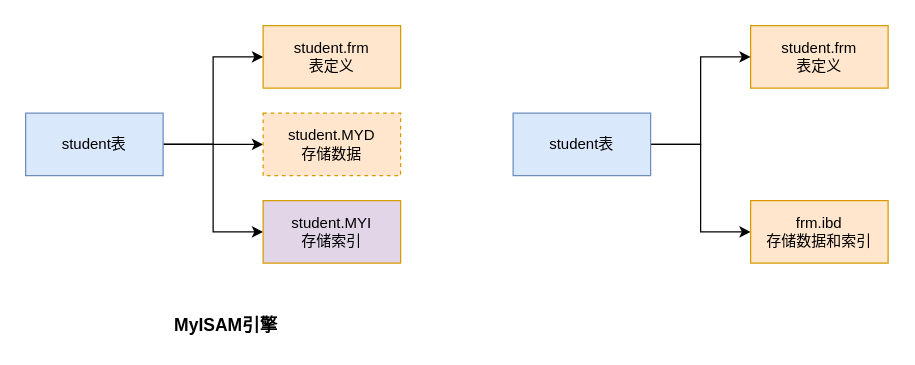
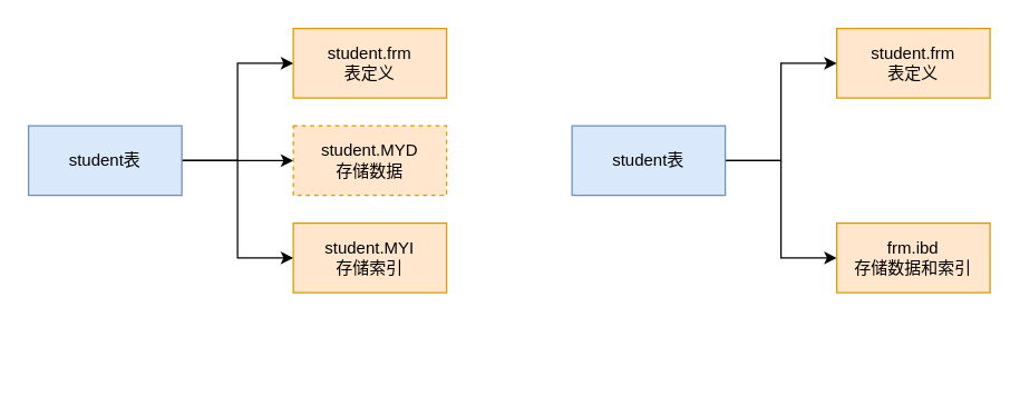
- <mxCell id="8" value="student.MYI&lt;br&gt;存储索引" style="rounded=0;whiteSpace=wrap;html=1;fillColor=#e1d5e7;strokeColor=#d79b00;" parent="1" vertex="1"><mxGeometry x="210" y="160" width="110" height="50" as="geometry" /></mxCell>
+ <mxCell id="8" value="student.MYI&lt;br&gt;存储索引" style="rounded=0;whiteSpace=wrap;html=1;fillColor=#ffe6cc;strokeColor=#d79b00;" parent="1" vertex="1"><mxGeometry x="210" y="160" width="110" height="50" as="geometry" /></mxCell>
- <mxCell id="14" value="&lt;b&gt;&lt;font style=&quot;font-size: 14px&quot;&gt;MyISAM引擎&lt;/font&gt;&lt;/b&gt;" style="text;html=1;align=center;verticalAlign=middle;resizable=0;points=[];autosize=1;strokeColor=none;fillColor=none;" parent="1" vertex="1"><mxGeometry x="130" y="250" width="100" height="20" as="geometry" /></mxCell>
